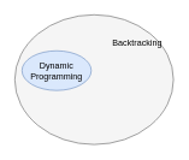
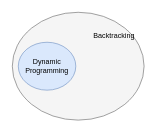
- <mxCell id="3" value="Dynamic Programming" style="ellipse;whiteSpace=wrap;html=1;fillColor=#dae8fc;strokeColor=#6c8ebf;" vertex="1" parent="1"><mxGeometry x="30" y="70" width="96" height="55" as="geometry" /></mxCell>
+ <mxCell id="3" value="Dynamic Programming" style="ellipse;whiteSpace=wrap;html=1;fillColor=#dae8fc;strokeColor=#6c8ebf;" vertex="1" parent="1"><mxGeometry x="30" y="70" width="96" height="80" as="geometry" /></mxCell>
